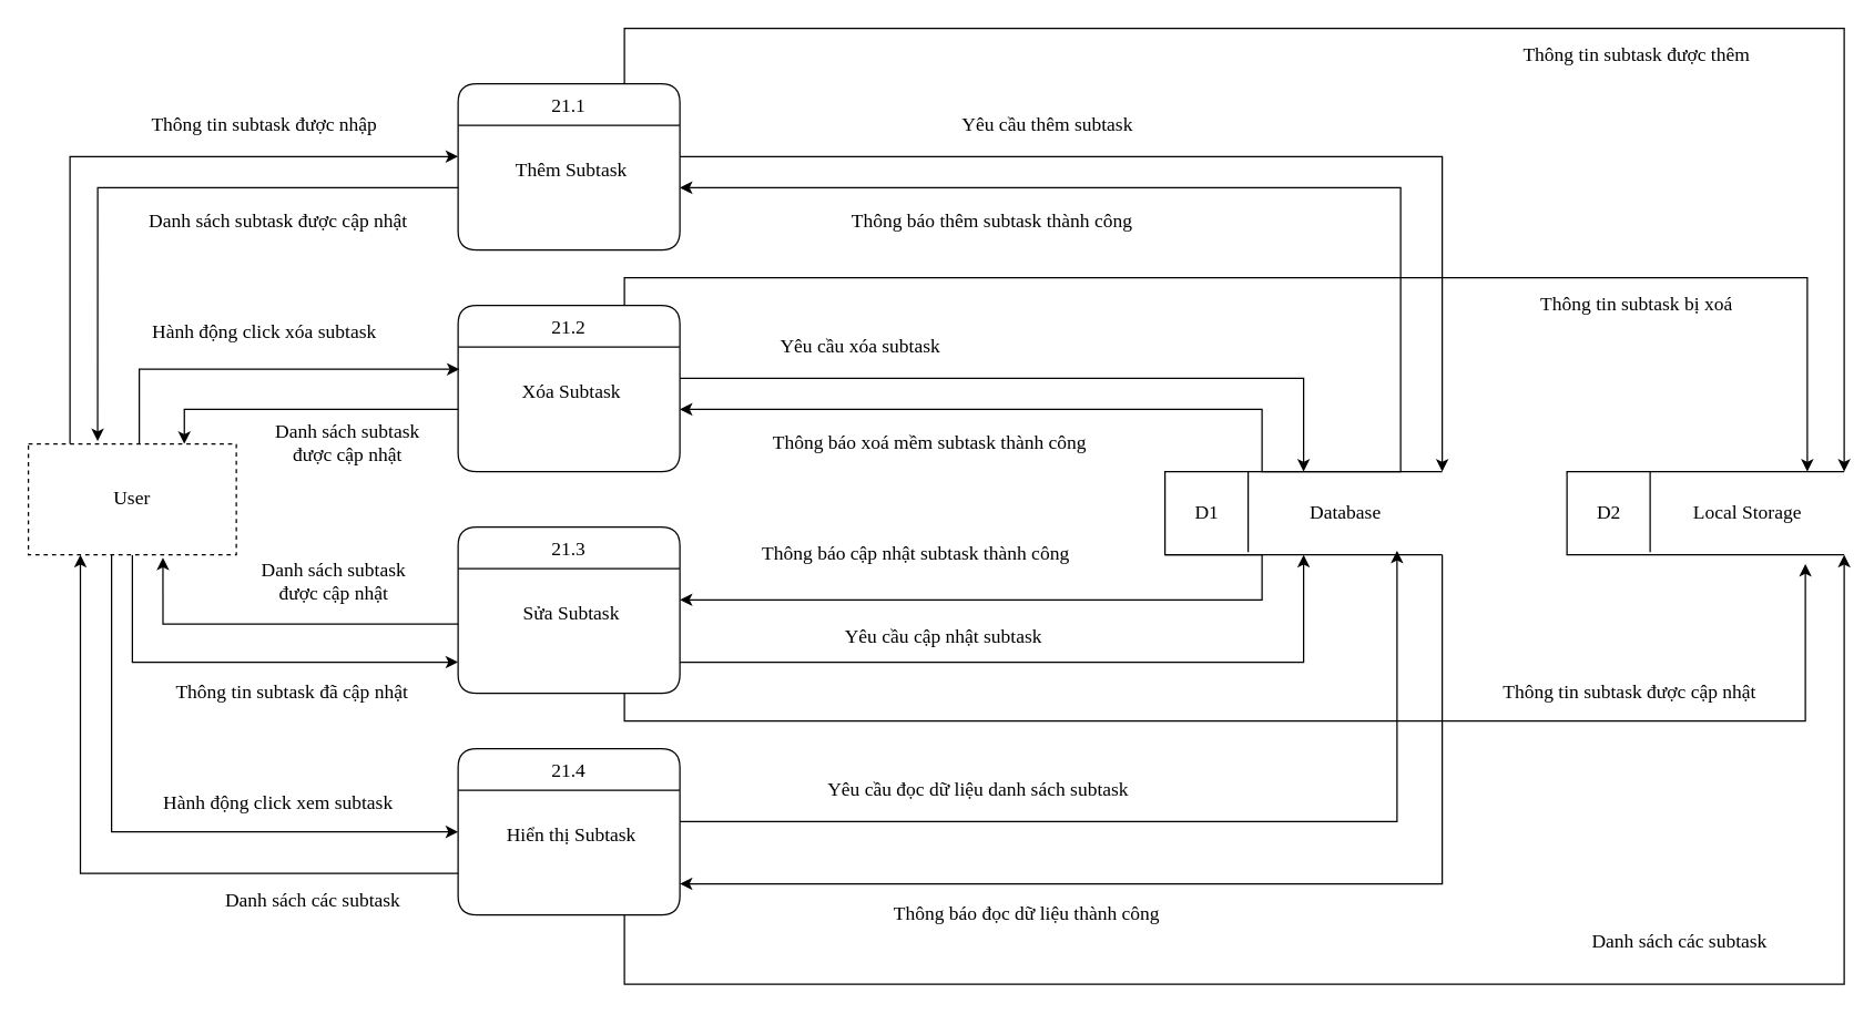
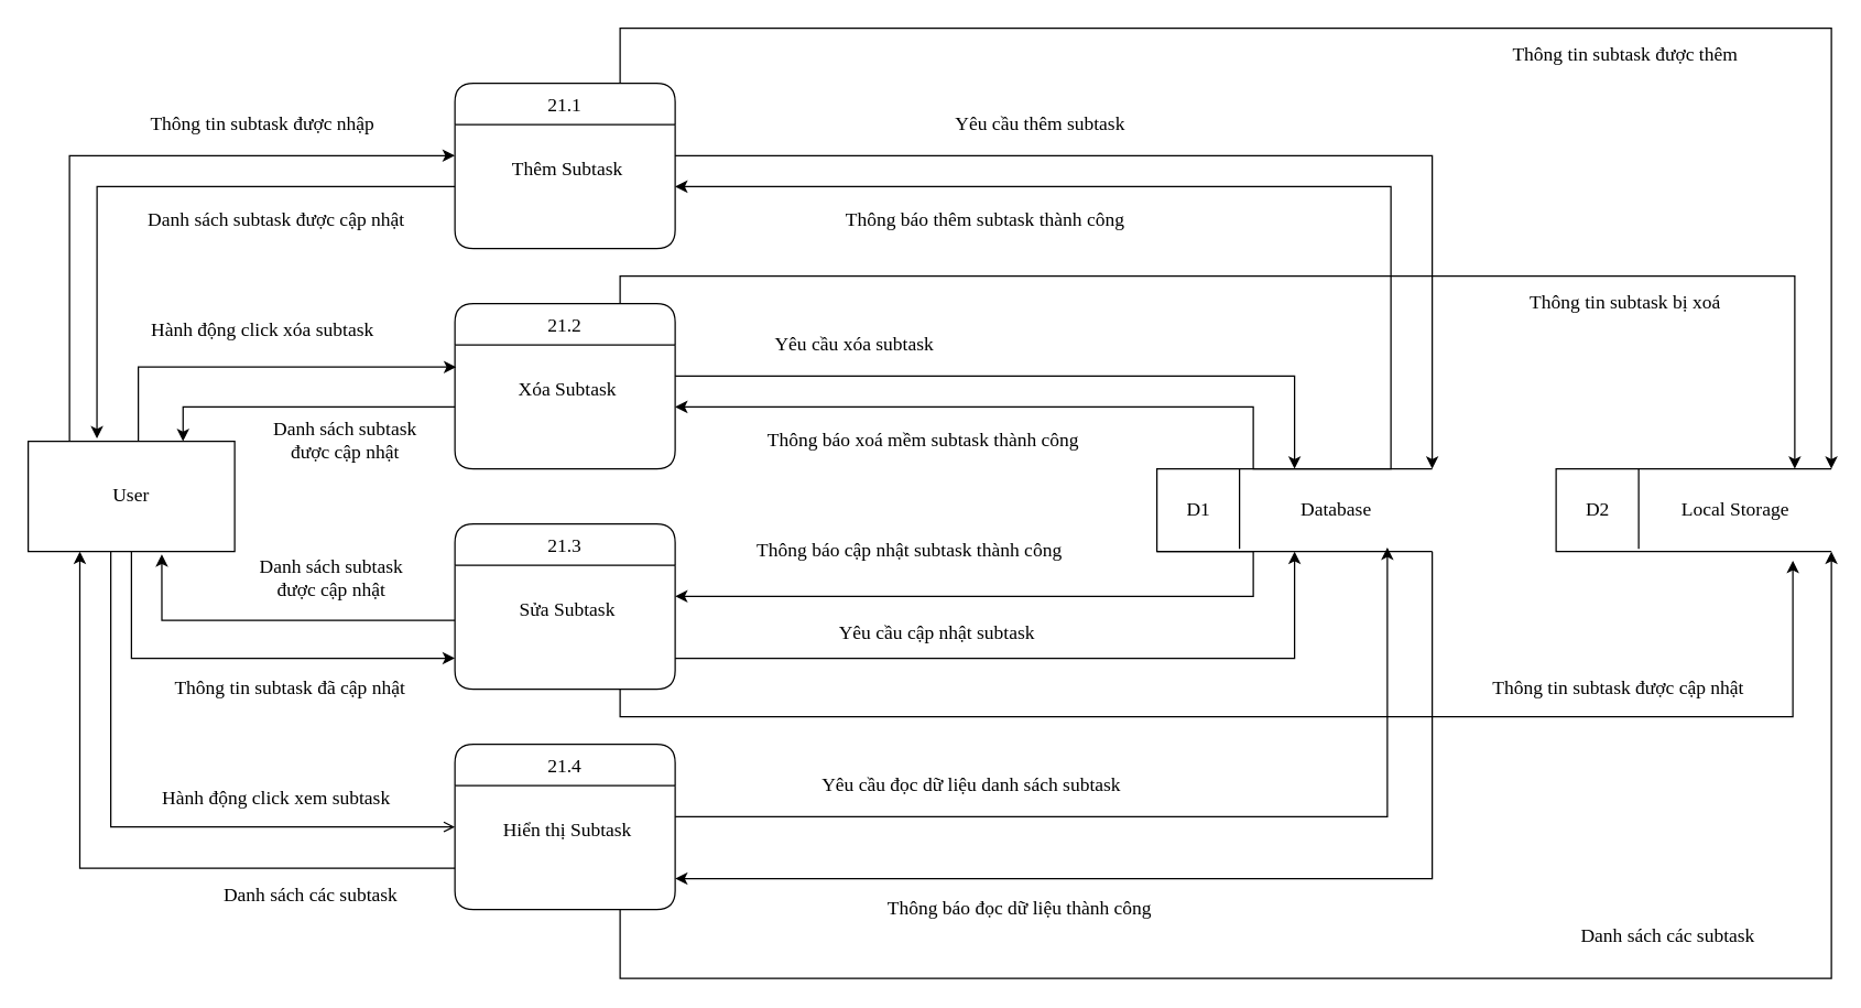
- <mxCell id="6" value="&lt;font style=&quot;font-size: 14px;&quot;&gt;User&lt;/font&gt;" style="rounded=0;whiteSpace=wrap;html=1;strokeWidth=1;fontFamily=Verdana;fontSize=14;dashed=1;" parent="1" vertex="1"><mxGeometry x="20" y="320" width="150" height="80" as="geometry" /></mxCell>
+ <mxCell id="6" value="&lt;font style=&quot;font-size: 14px;&quot;&gt;User&lt;/font&gt;" style="rounded=0;whiteSpace=wrap;html=1;strokeWidth=1;fontFamily=Verdana;fontSize=14;" parent="1" vertex="1"><mxGeometry x="20" y="320" width="150" height="80" as="geometry" /></mxCell>
- <mxCell id="4" style="edgeStyle=orthogonalEdgeStyle;rounded=0;orthogonalLoop=1;jettySize=auto;html=1;entryX=0;entryY=0.5;entryDx=0;entryDy=0;fontFamily=Verdana;fontSize=14;strokeWidth=1;" parent="1" source="6" target="15" edge="1"><mxGeometry relative="1" as="geometry"><Array as="points"><mxPoint x="80" y="600" /></Array></mxGeometry></mxCell>
+ <mxCell id="4" style="edgeStyle=orthogonalEdgeStyle;rounded=0;orthogonalLoop=1;jettySize=auto;html=1;entryX=0;entryY=0.5;entryDx=0;entryDy=0;fontFamily=Verdana;fontSize=14;strokeWidth=1;endArrow=open;" parent="1" source="6" target="15" edge="1"><mxGeometry relative="1" as="geometry"><Array as="points"><mxPoint x="80" y="600" /></Array></mxGeometry></mxCell>
